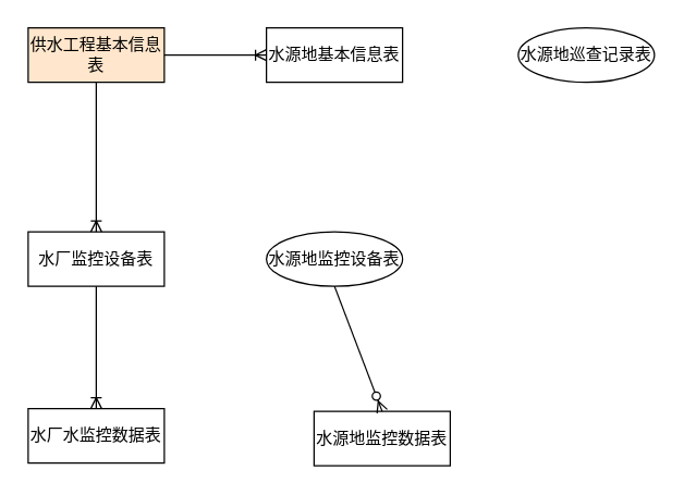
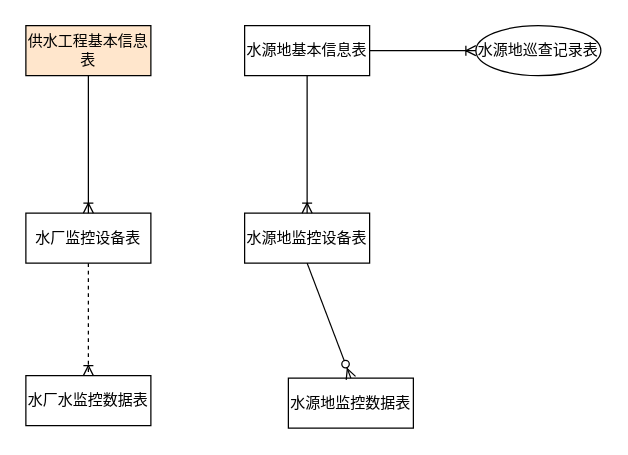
- <mxCell id="10" value="" style="edgeStyle=entityRelationEdgeStyle;fontSize=12;html=1;endArrow=ERoneToMany;exitX=1;exitY=0.5;exitDx=0;exitDy=0;entryX=0;entryY=0.5;entryDx=0;entryDy=0;" edge="1" parent="1" source="2" target="3"><mxGeometry width="100" height="100" relative="1" as="geometry"><mxPoint x="80" y="190" as="sourcePoint" /><mxPoint x="180" y="90" as="targetPoint" /></mxGeometry></mxCell>
+ <mxCell id="5" value="" style="edgeStyle=entityRelationEdgeStyle;fontSize=12;html=1;endArrow=ERoneToMany;exitX=1;exitY=0.5;exitDx=0;exitDy=0;" parent="1" source="3" target="4" edge="1"><mxGeometry width="100" height="100" relative="1" as="geometry"><mxPoint x="240" y="260" as="sourcePoint" /><mxPoint x="340" y="160" as="targetPoint" /></mxGeometry></mxCell>
+ <mxCell id="7" value="" style="fontSize=12;html=1;endArrow=ERoneToMany;entryX=0.5;entryY=0;entryDx=0;entryDy=0;" parent="1" source="3" target="6" edge="1"><mxGeometry width="100" height="100" relative="1" as="geometry"><mxPoint x="290" y="200" as="sourcePoint" /><mxPoint x="390" y="100" as="targetPoint" /></mxGeometry></mxCell>
- <mxCell id="6" value="水源地监控设备表" style="ellipse;whiteSpace=wrap;html=1;align=center;" parent="1" vertex="1"><mxGeometry x="195" y="170" width="100" height="40" as="geometry" /></mxCell>
+ <mxCell id="6" value="水源地监控设备表" style="whiteSpace=wrap;html=1;align=center;" parent="1" vertex="1"><mxGeometry x="195" y="170" width="100" height="40" as="geometry" /></mxCell>
- <mxCell id="14" value="" style="fontSize=12;html=1;endArrow=ERoneToMany;exitX=0.5;exitY=1;exitDx=0;exitDy=0;entryX=0.5;entryY=0;entryDx=0;entryDy=0;" edge="1" parent="1" source="11" target="12"><mxGeometry width="100" height="100" relative="1" as="geometry"><mxPoint x="150" y="320" as="sourcePoint" /><mxPoint x="250" y="220" as="targetPoint" /></mxGeometry></mxCell>
+ <mxCell id="14" value="" style="fontSize=12;html=1;endArrow=ERoneToMany;exitX=0.5;exitY=1;exitDx=0;exitDy=0;entryX=0.5;entryY=0;entryDx=0;entryDy=0;dashed=1;" edge="1" parent="1" source="11" target="12"><mxGeometry width="100" height="100" relative="1" as="geometry"><mxPoint x="150" y="320" as="sourcePoint" /><mxPoint x="250" y="220" as="targetPoint" /></mxGeometry></mxCell>
